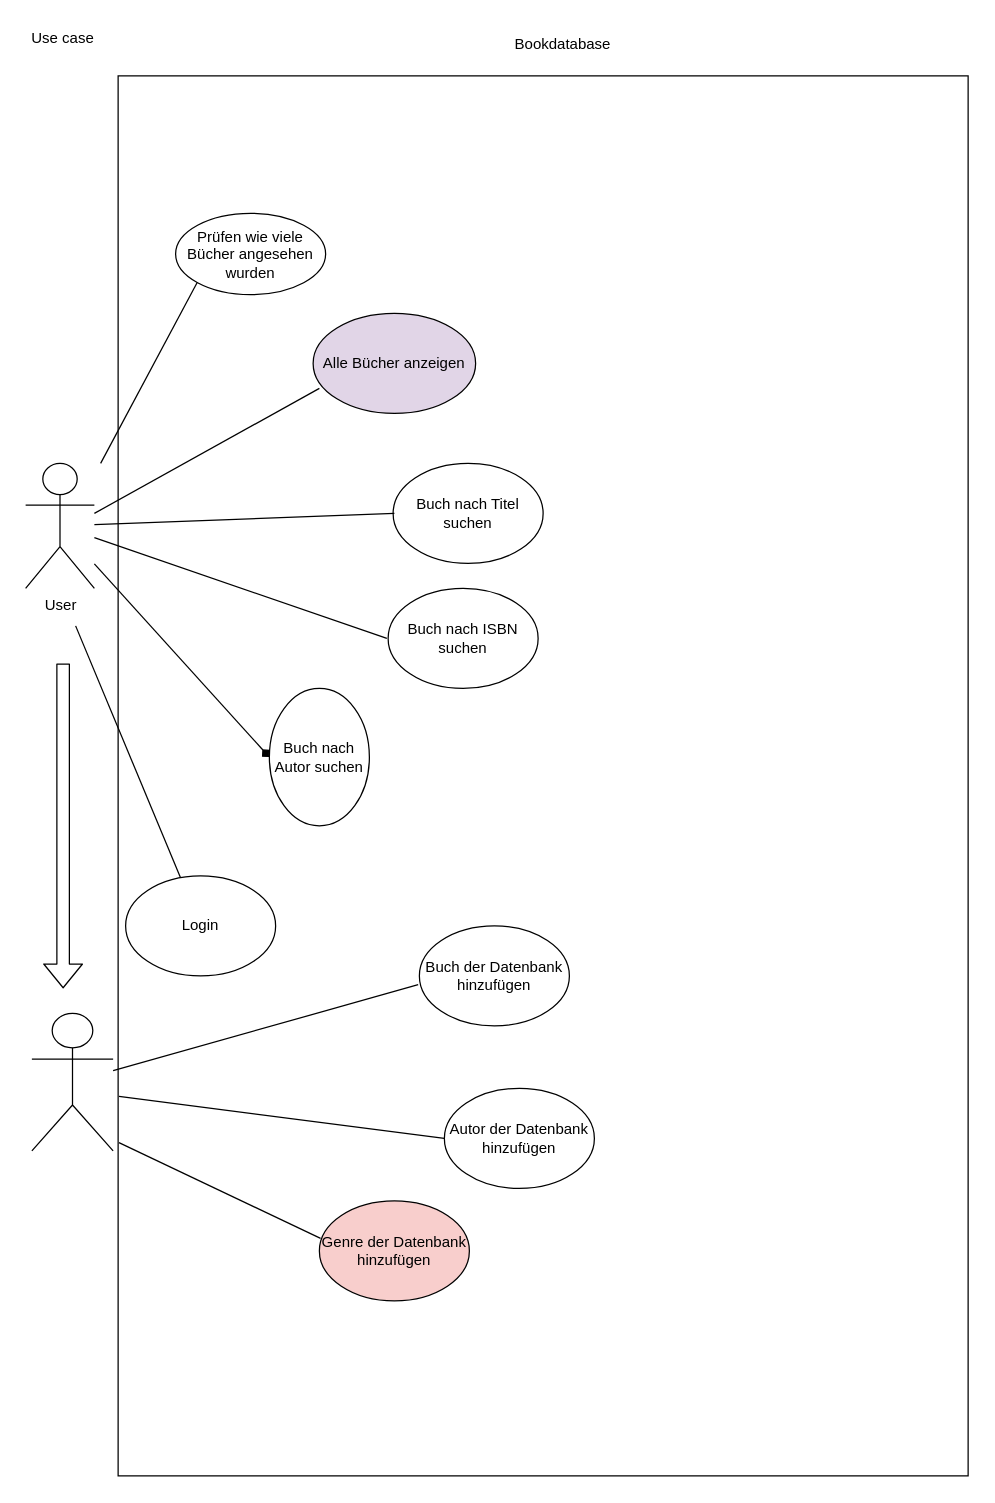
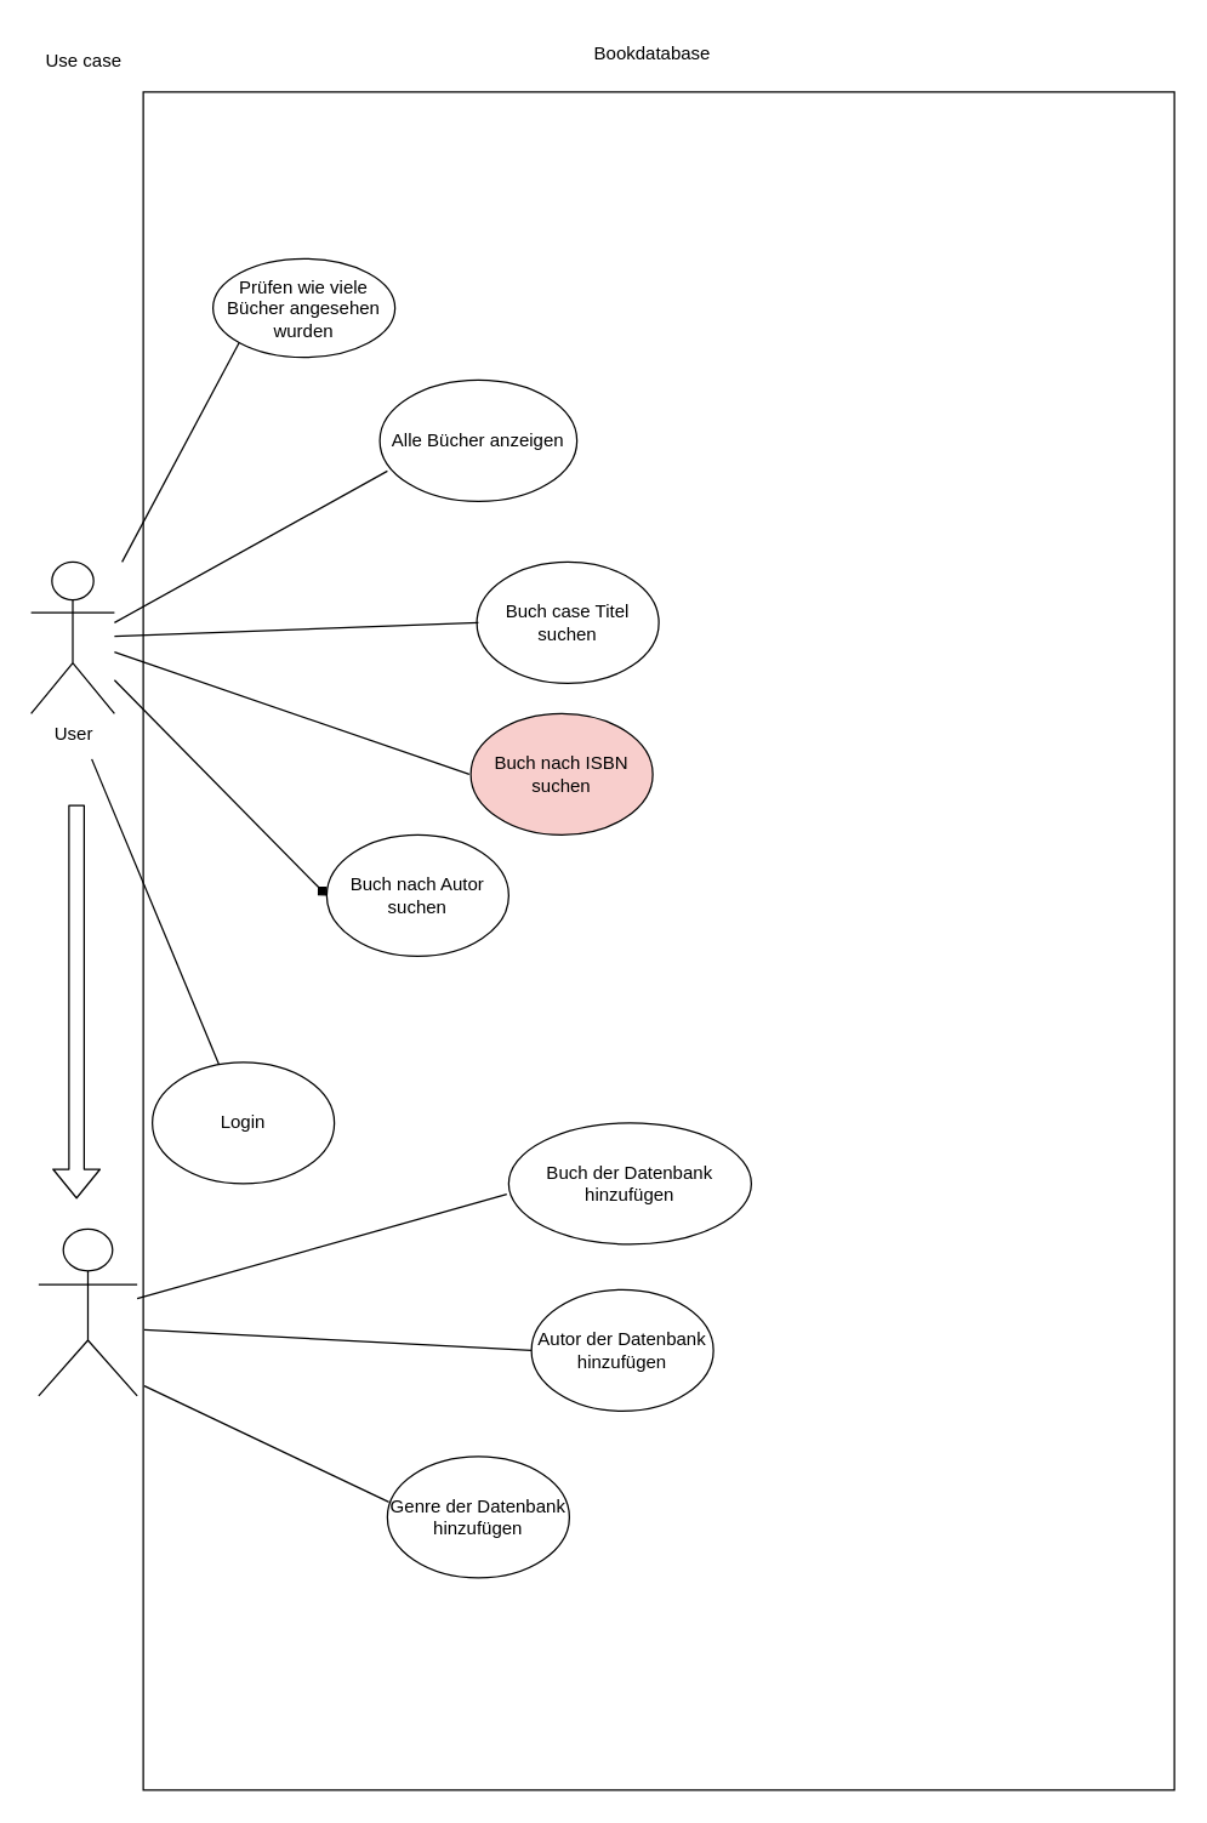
- <mxCell id="3" value="Use case" style="text;html=1;strokeColor=none;fillColor=none;align=center;verticalAlign=middle;whiteSpace=wrap;rounded=0;" parent="1" vertex="1"><mxGeometry width="60" height="20" as="geometry" x="20" y="20" /></mxCell>
+ <mxCell id="3" value="Use case" style="text;html=1;strokeColor=none;fillColor=none;align=center;verticalAlign=middle;whiteSpace=wrap;rounded=0;" parent="1" vertex="1"><mxGeometry x="25" y="30" width="60" height="20" as="geometry" /></mxCell>
- <mxCell id="4" value="Bookdatabase" style="text;html=1;strokeColor=none;fillColor=none;align=center;verticalAlign=middle;whiteSpace=wrap;rounded=0;" parent="1" vertex="1"><mxGeometry x="390" y="20" width="120" height="30" as="geometry" /></mxCell>
+ <mxCell id="4" value="Bookdatabase" style="text;html=1;strokeColor=none;fillColor=none;align=center;verticalAlign=middle;whiteSpace=wrap;rounded=0;" parent="1" vertex="1"><mxGeometry x="370" width="120" height="30" as="geometry" y="20" /></mxCell>
- <mxCell id="6" value="Alle Bücher anzeigen" style="ellipse;whiteSpace=wrap;html=1;fillColor=#e1d5e7;" parent="1" vertex="1"><mxGeometry x="250" y="250" width="130" height="80" as="geometry" /></mxCell>
+ <mxCell id="6" value="Alle Bücher anzeigen" style="ellipse;whiteSpace=wrap;html=1;" parent="1" vertex="1"><mxGeometry x="250" y="250" width="130" height="80" as="geometry" /></mxCell>
- <mxCell id="7" value="Buch nach Titel suchen" style="ellipse;whiteSpace=wrap;html=1;" parent="1" vertex="1"><mxGeometry x="314" y="370" width="120" height="80" as="geometry" /></mxCell>
+ <mxCell id="7" value="Buch case Titel suchen" style="ellipse;whiteSpace=wrap;html=1;" parent="1" vertex="1"><mxGeometry x="314" y="370" width="120" height="80" as="geometry" /></mxCell>
- <mxCell id="8" value="Buch nach ISBN suchen" style="ellipse;whiteSpace=wrap;html=1;" parent="1" vertex="1"><mxGeometry x="310" y="470" width="120" height="80" as="geometry" /></mxCell>
+ <mxCell id="8" value="Buch nach ISBN suchen" style="ellipse;whiteSpace=wrap;html=1;fillColor=#f8cecc;" parent="1" vertex="1"><mxGeometry x="310" y="470" width="120" height="80" as="geometry" /></mxCell>
- <mxCell id="9" value="Buch nach Autor suchen" style="ellipse;whiteSpace=wrap;html=1;" parent="1" vertex="1"><mxGeometry x="215" y="550" width="80" height="110" as="geometry" /></mxCell>
+ <mxCell id="9" value="Buch nach Autor suchen" style="ellipse;whiteSpace=wrap;html=1;" parent="1" vertex="1"><mxGeometry x="215" y="550" width="120" height="80" as="geometry" /></mxCell>
- <mxCell id="15" value="Buch der Datenbank hinzufügen" style="ellipse;whiteSpace=wrap;html=1;fontColor=none;" parent="1" vertex="1"><mxGeometry x="335" y="740" width="120" height="80" as="geometry" /></mxCell>
+ <mxCell id="15" value="Buch der Datenbank hinzufügen" style="ellipse;whiteSpace=wrap;html=1;fontColor=none;" parent="1" vertex="1"><mxGeometry x="335" y="740" width="160" height="80" as="geometry" /></mxCell>
- <mxCell id="16" value="Autor der Datenbank hinzufügen" style="ellipse;whiteSpace=wrap;html=1;fontColor=none;" parent="1" vertex="1"><mxGeometry x="355" y="870" width="120" height="80" as="geometry" /></mxCell>
+ <mxCell id="16" value="Autor der Datenbank hinzufügen" style="ellipse;whiteSpace=wrap;html=1;fontColor=none;" parent="1" vertex="1"><mxGeometry x="350" y="850" width="120" height="80" as="geometry" /></mxCell>
- <mxCell id="17" value="Genre der Datenbank hinzufügen" style="ellipse;whiteSpace=wrap;html=1;fontColor=none;fillColor=#f8cecc;" parent="1" vertex="1"><mxGeometry x="255" y="960" width="120" height="80" as="geometry" /></mxCell>
+ <mxCell id="17" value="Genre der Datenbank hinzufügen" style="ellipse;whiteSpace=wrap;html=1;fontColor=none;" parent="1" vertex="1"><mxGeometry x="255" y="960" width="120" height="80" as="geometry" /></mxCell>
